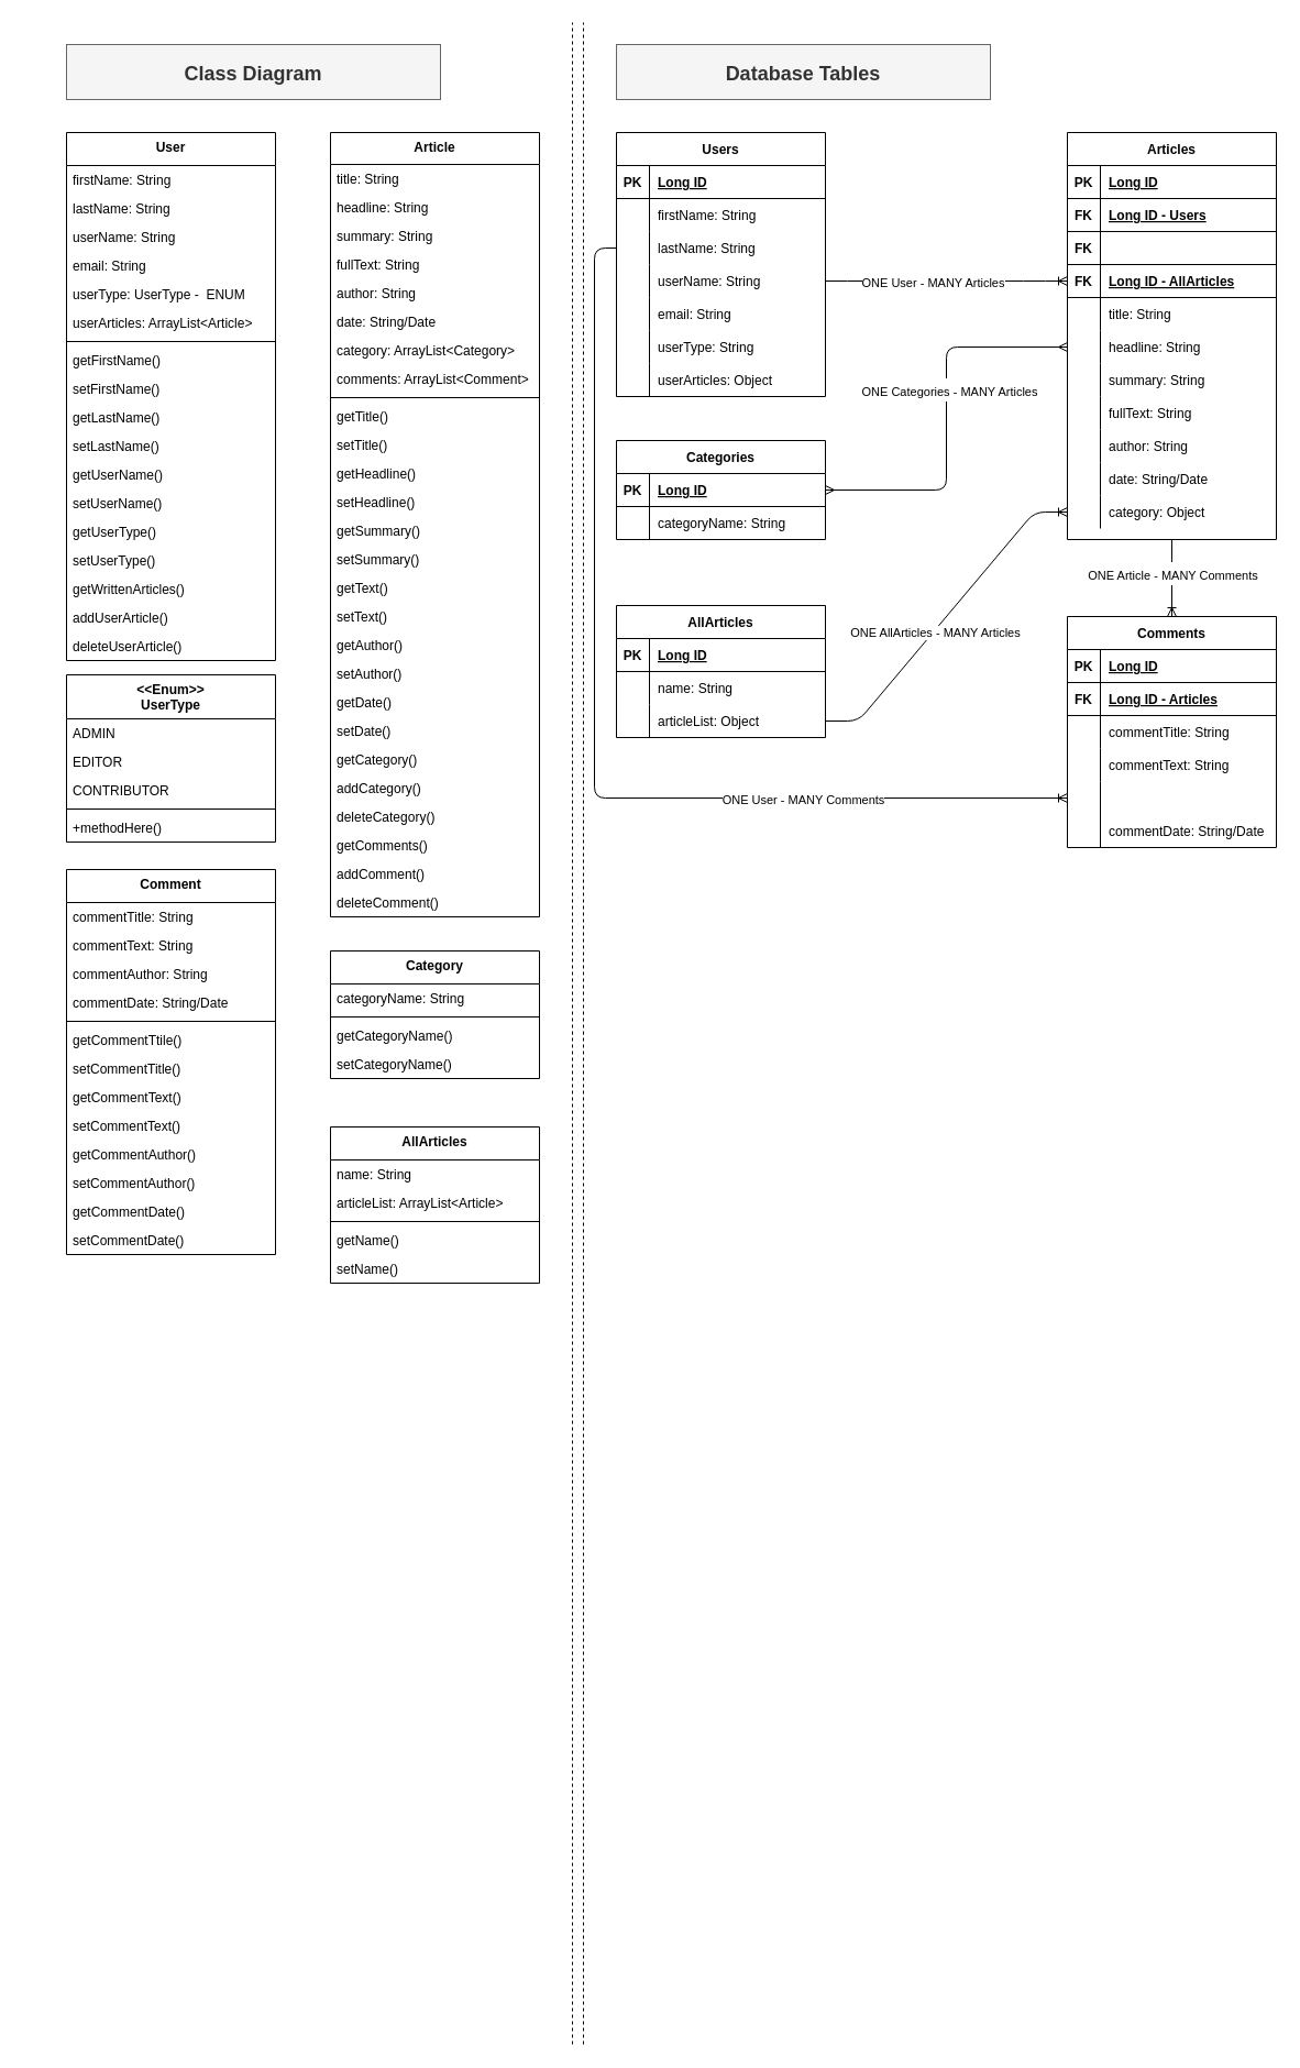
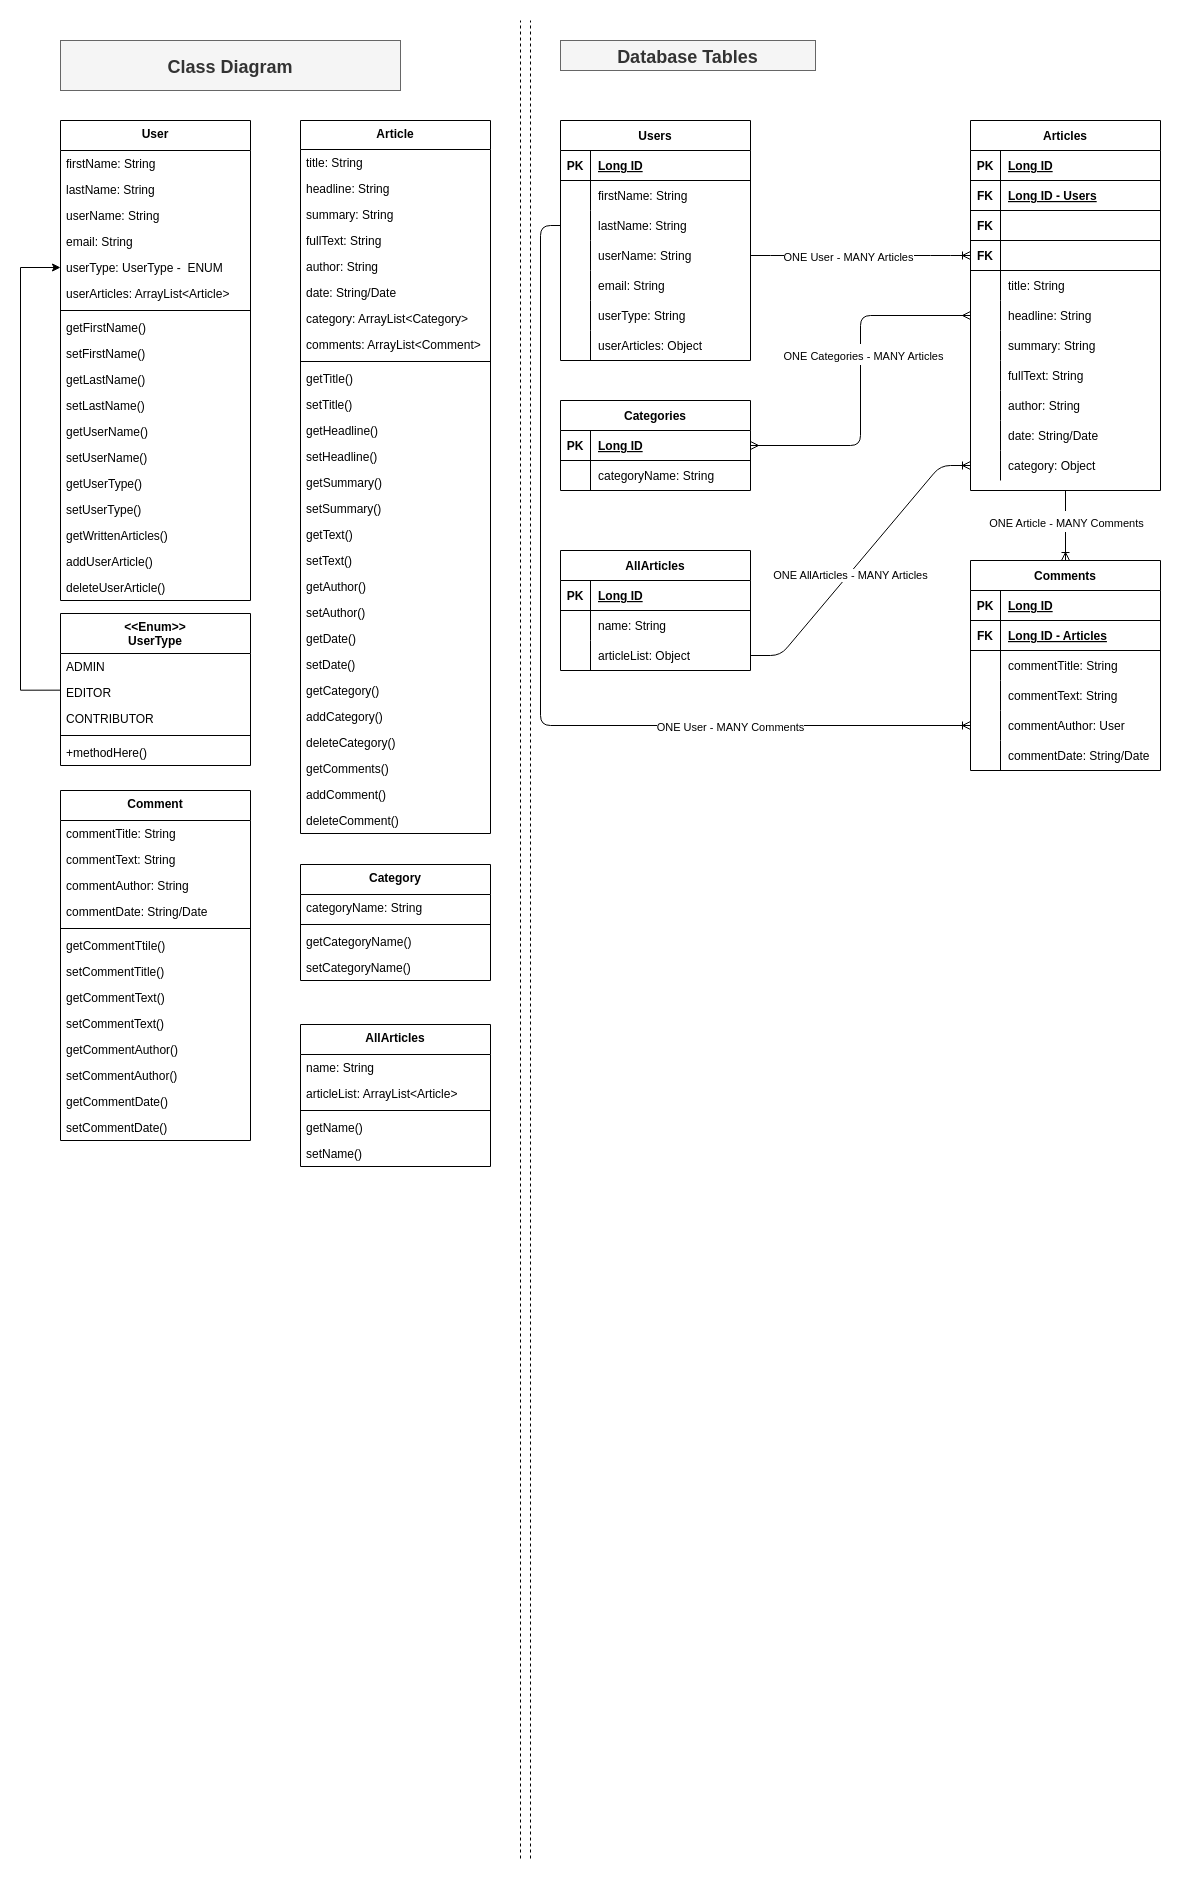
- <mxCell id="129" value="Database Tables" style="text;align=center;fontStyle=1;verticalAlign=middle;spacingLeft=3;spacingRight=3;strokeColor=#666666;rotatable=0;points=[[0,0.5],[1,0.5]];portConstraint=eastwest;rounded=0;shadow=0;glass=0;fillColor=#f5f5f5;fontColor=#333333;fontSize=18;" parent="1" vertex="1"><mxGeometry x="560" y="40" width="340" height="50" as="geometry" /></mxCell>
+ <mxCell id="129" value="Database Tables" style="text;align=center;fontStyle=1;verticalAlign=middle;spacingLeft=3;spacingRight=3;strokeColor=#666666;rotatable=0;points=[[0,0.5],[1,0.5]];portConstraint=eastwest;rounded=0;shadow=0;glass=0;fillColor=#f5f5f5;fontColor=#333333;fontSize=18;" parent="1" vertex="1"><mxGeometry x="560" y="40" width="255" height="30" as="geometry" /></mxCell>
- <mxCell id="72" value="Long ID - AllArticles" style="shape=partialRectangle;connectable=0;fillColor=none;top=0;left=0;bottom=0;right=0;align=left;spacingLeft=6;fontStyle=5;overflow=hidden;" parent="70" vertex="1"><mxGeometry x="30" width="160" height="30" as="geometry" /></mxCell>
+ <mxCell id="49" style="edgeStyle=orthogonalEdgeStyle;rounded=0;orthogonalLoop=1;jettySize=auto;html=1;entryX=0;entryY=0.5;entryDx=0;entryDy=0;exitX=0;exitY=0.41;exitDx=0;exitDy=0;exitPerimeter=0;" parent="1" source="52" target="7" edge="1"><mxGeometry relative="1" as="geometry"><mxPoint x="10" y="410" as="targetPoint" /><mxPoint x="60" y="750" as="sourcePoint" /><Array as="points"><mxPoint x="20" y="690" /><mxPoint x="20" y="267" /></Array></mxGeometry></mxCell>
+ <mxCell id="162" value="commentAuthor: User" style="shape=partialRectangle;connectable=0;fillColor=none;top=0;left=0;bottom=0;right=0;align=left;spacingLeft=6;overflow=hidden;" parent="160" vertex="1"><mxGeometry x="30" width="160" height="30" as="geometry" /></mxCell>
